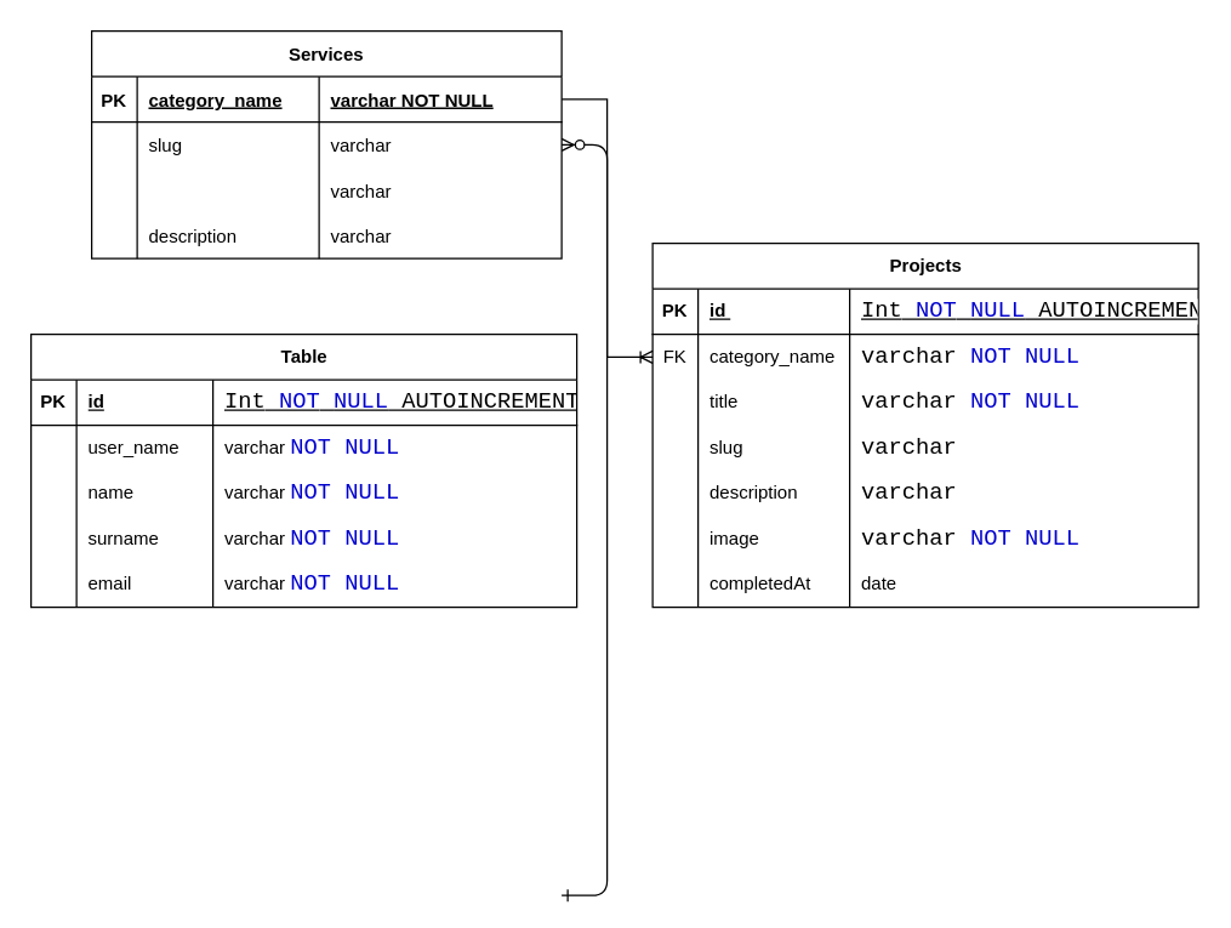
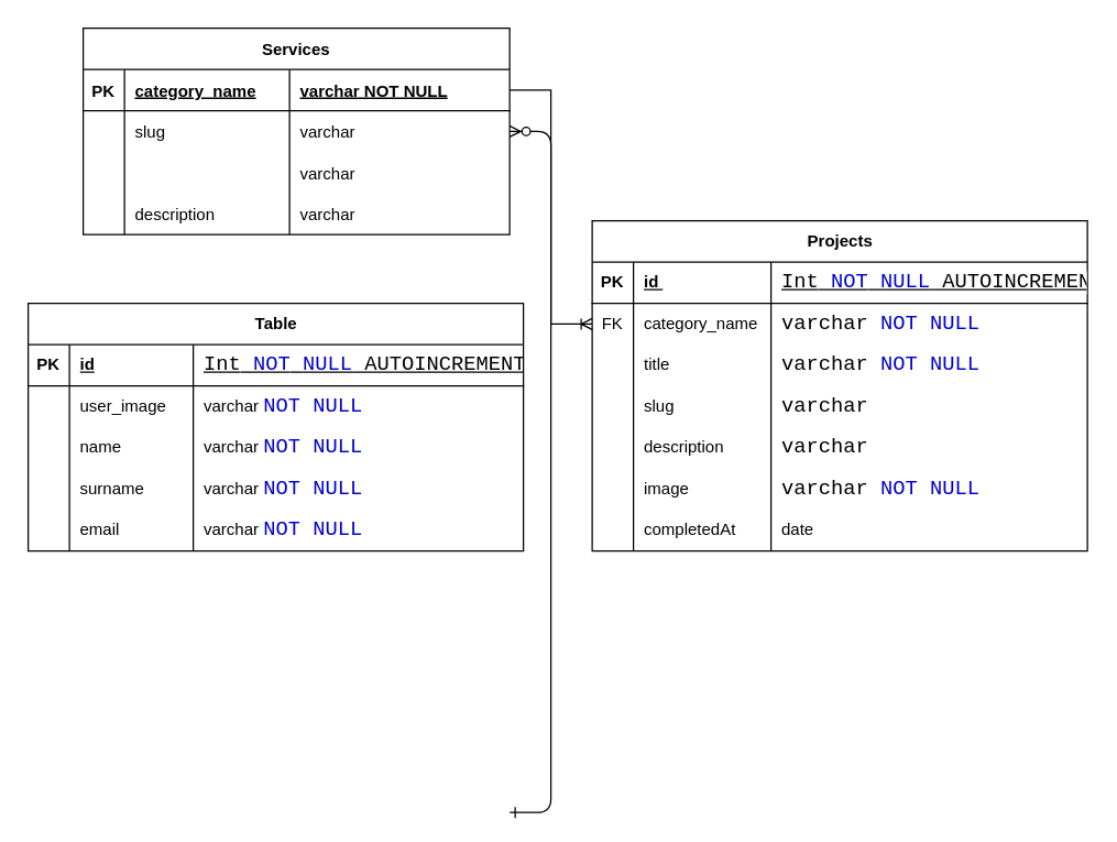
- <mxCell id="56" value="user_name" style="shape=partialRectangle;connectable=0;fillColor=none;top=0;left=0;bottom=0;right=0;align=left;spacingLeft=6;overflow=hidden;whiteSpace=wrap;html=1;" vertex="1" parent="54"><mxGeometry x="30" width="90" height="30" as="geometry"><mxRectangle width="90" height="30" as="alternateBounds" /></mxGeometry></mxCell>
+ <mxCell id="56" value="user_image" style="shape=partialRectangle;connectable=0;fillColor=none;top=0;left=0;bottom=0;right=0;align=left;spacingLeft=6;overflow=hidden;whiteSpace=wrap;html=1;" vertex="1" parent="54"><mxGeometry x="30" width="90" height="30" as="geometry"><mxRectangle width="90" height="30" as="alternateBounds" /></mxGeometry></mxCell>
